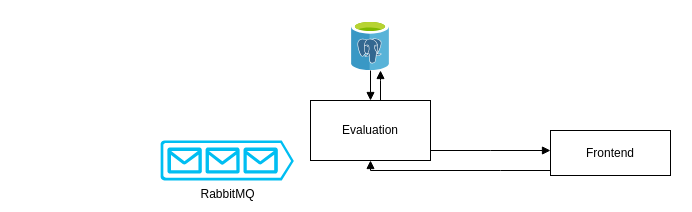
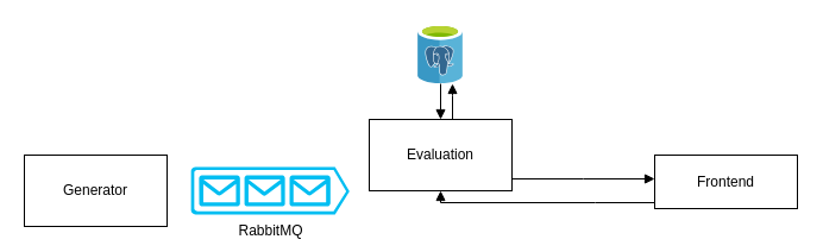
+ <mxCell id="5" value="Generator" style="rounded=0;whiteSpace=wrap;html=1;" vertex="1" parent="1"><mxGeometry x="20" y="130" width="120" height="60" as="geometry" /></mxCell>
